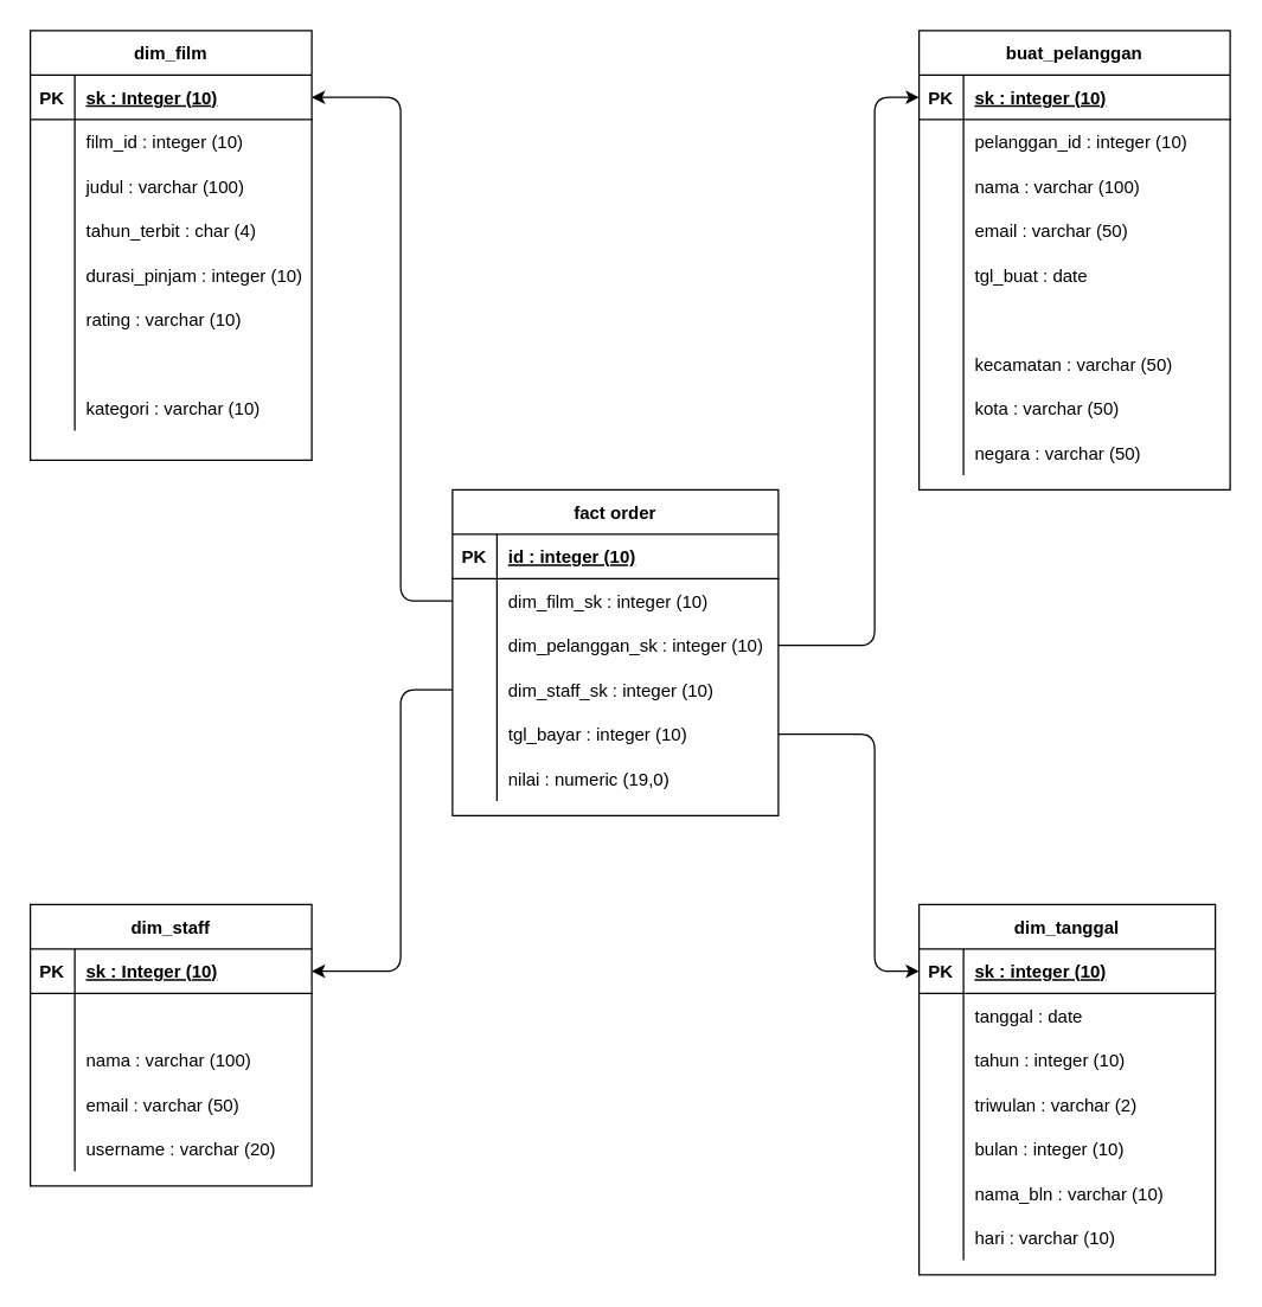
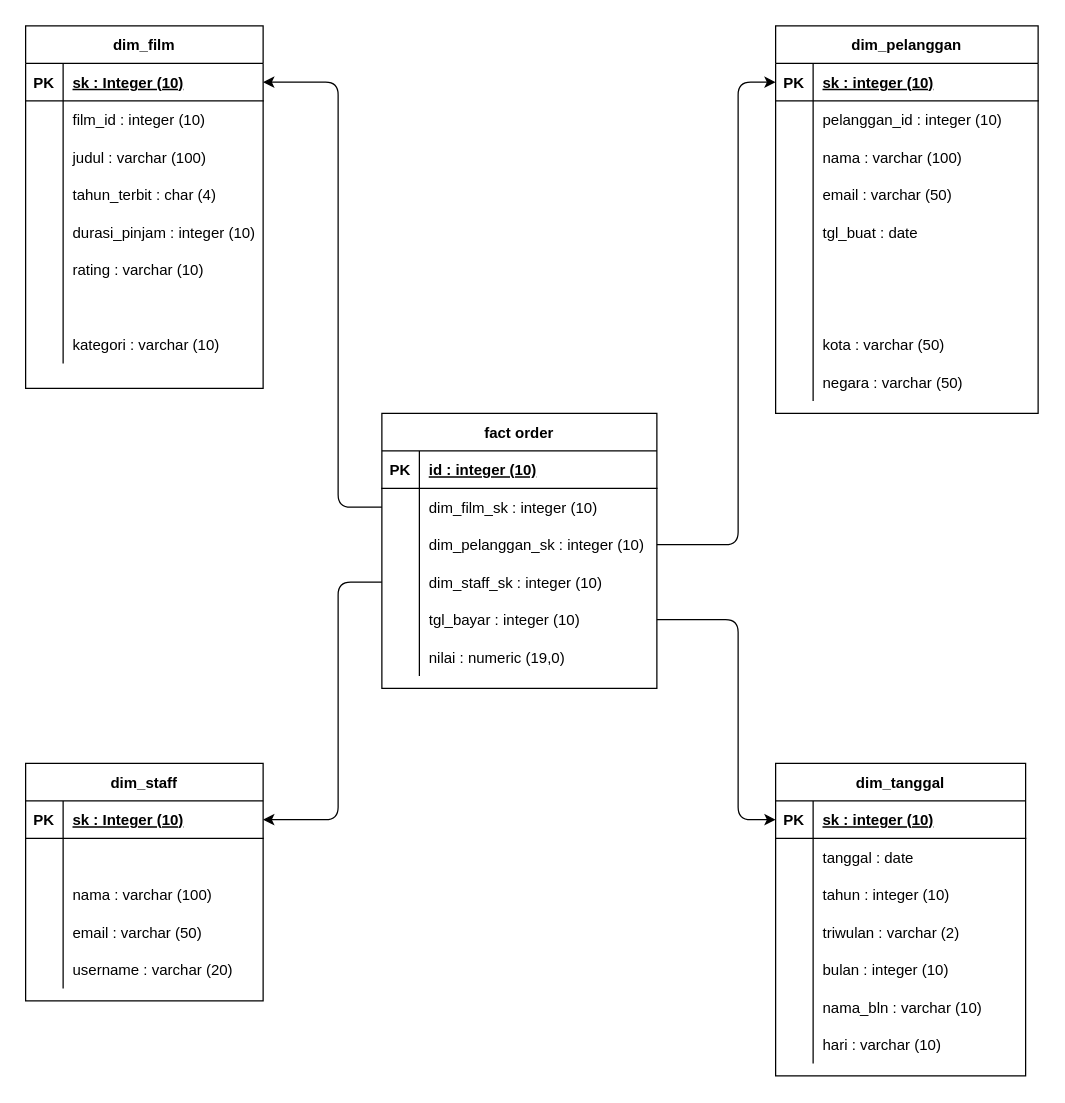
- <mxCell id="60" value="buat_pelanggan" style="shape=table;startSize=30;container=1;collapsible=1;childLayout=tableLayout;fixedRows=1;rowLines=0;fontStyle=1;align=center;resizeLast=1;" parent="1" vertex="1"><mxGeometry x="620" y="20" width="210" height="310" as="geometry" /></mxCell>
+ <mxCell id="60" value="dim_pelanggan" style="shape=table;startSize=30;container=1;collapsible=1;childLayout=tableLayout;fixedRows=1;rowLines=0;fontStyle=1;align=center;resizeLast=1;" parent="1" vertex="1"><mxGeometry x="620" y="20" width="210" height="310" as="geometry" /></mxCell>
- <mxCell id="80" value="kecamatan : varchar (50)" style="shape=partialRectangle;connectable=0;fillColor=none;top=0;left=0;bottom=0;right=0;align=left;spacingLeft=6;overflow=hidden;" parent="78" vertex="1"><mxGeometry x="30" width="180" height="30" as="geometry" /></mxCell>
